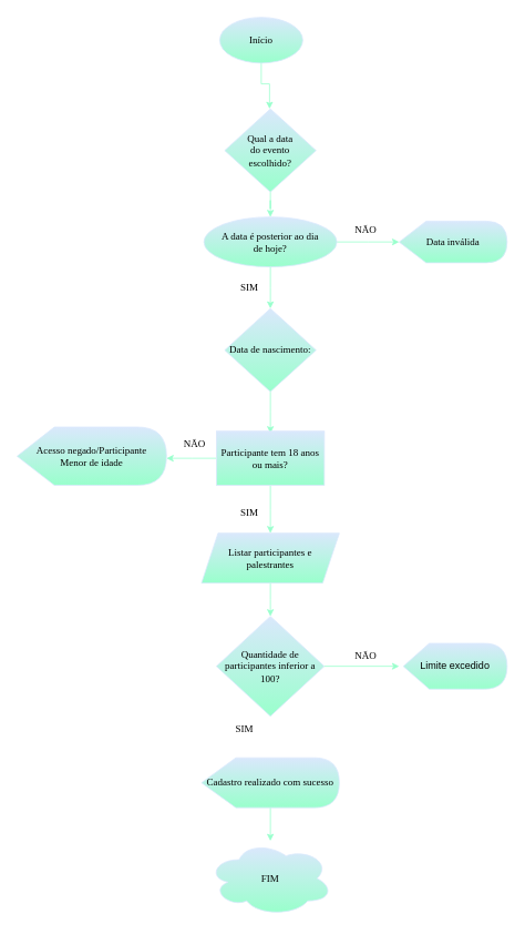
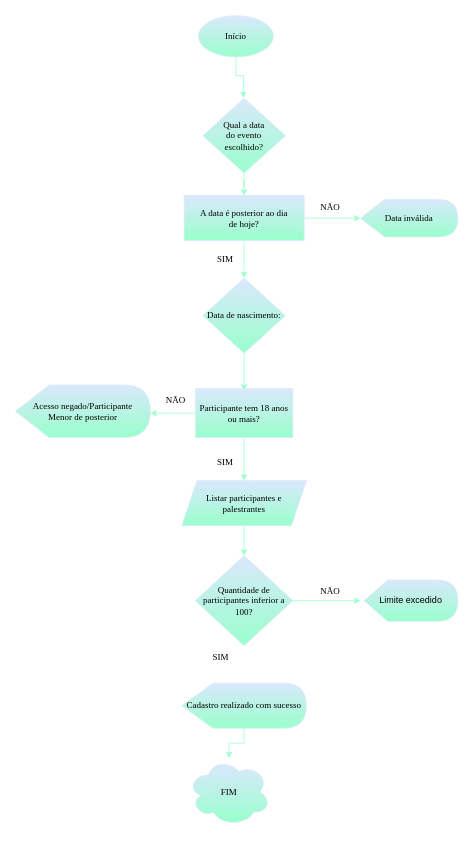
- <mxCell id="8" value="A data é posterior ao dia&lt;br&gt;de hoje?" style="ellipse;whiteSpace=wrap;html=1;fontFamily=Comic Sans MS;fillColor=#dae8fc;gradientColor=#99FFCC;strokeColor=#DAE8FC;" vertex="1" parent="1"><mxGeometry x="245" y="260" width="160" height="60" as="geometry" /></mxCell>
+ <mxCell id="8" value="A data é posterior ao dia&lt;br&gt;de hoje?" style="rounded=0;whiteSpace=wrap;html=1;fontFamily=Comic Sans MS;fillColor=#dae8fc;gradientColor=#99FFCC;strokeColor=#DAE8FC;" vertex="1" parent="1"><mxGeometry x="245" y="260" width="160" height="60" as="geometry" /></mxCell>
- <mxCell id="15" value="Acesso negado/Participante&lt;br&gt;Menor de idade" style="shape=display;whiteSpace=wrap;html=1;fontFamily=Comic Sans MS;fillColor=#dae8fc;gradientColor=#99FFCC;strokeColor=#DAE8FC;" vertex="1" parent="1"><mxGeometry x="20" y="512.5" width="180" height="70" as="geometry" /></mxCell>
+ <mxCell id="15" value="Acesso negado/Participante&lt;br&gt;Menor de posterior" style="shape=display;whiteSpace=wrap;html=1;fontFamily=Comic Sans MS;fillColor=#dae8fc;gradientColor=#99FFCC;strokeColor=#DAE8FC;" vertex="1" parent="1"><mxGeometry x="20" y="512.5" width="180" height="70" as="geometry" /></mxCell>
- <mxCell id="29" value="FIM" style="ellipse;shape=cloud;whiteSpace=wrap;html=1;fontFamily=Comic Sans MS;fillColor=#dae8fc;gradientColor=#99FFCC;strokeColor=#DAE8FC;" vertex="1" parent="1"><mxGeometry x="250" y="1010" width="150" height="90" as="geometry" /></mxCell>
+ <mxCell id="29" value="FIM" style="ellipse;shape=cloud;whiteSpace=wrap;html=1;fontFamily=Comic Sans MS;fillColor=#dae8fc;gradientColor=#99FFCC;strokeColor=#DAE8FC;" vertex="1" parent="1"><mxGeometry x="250" y="1010" width="110" height="90" as="geometry" /></mxCell>
